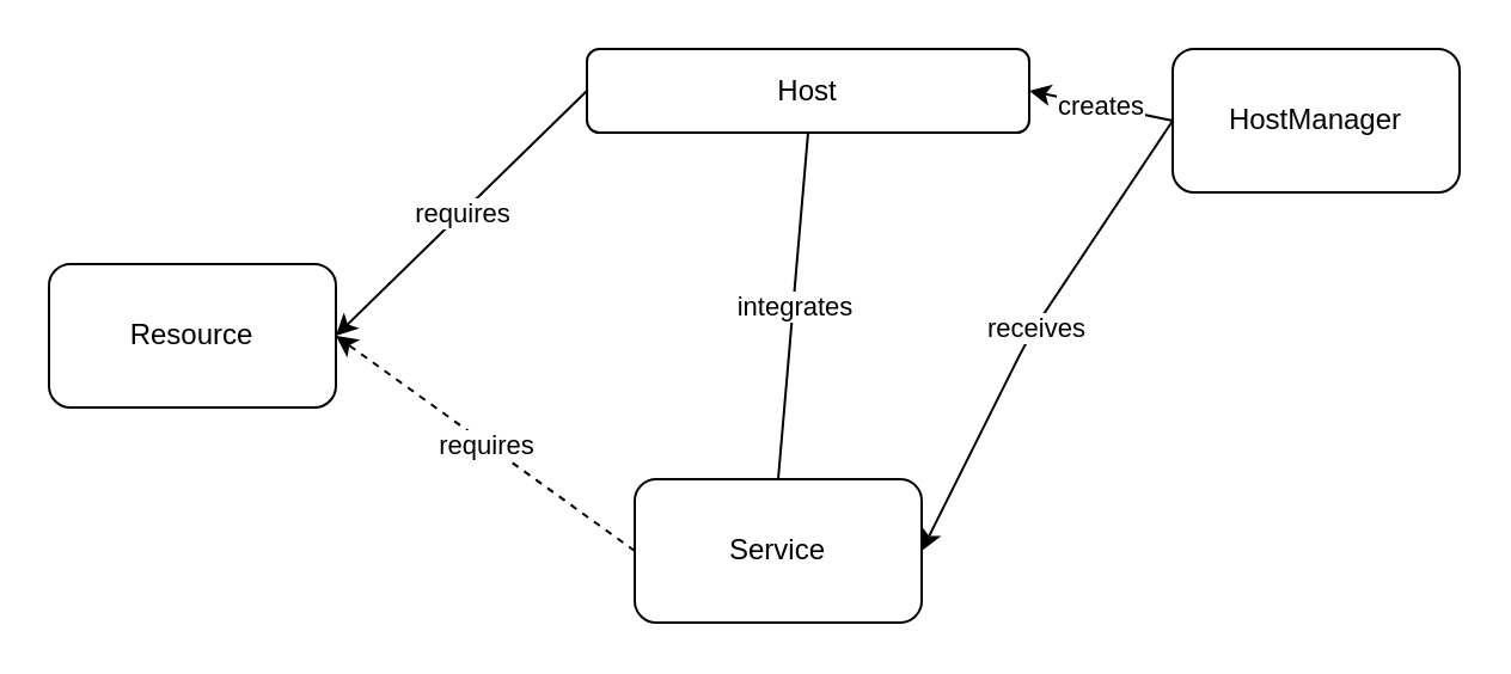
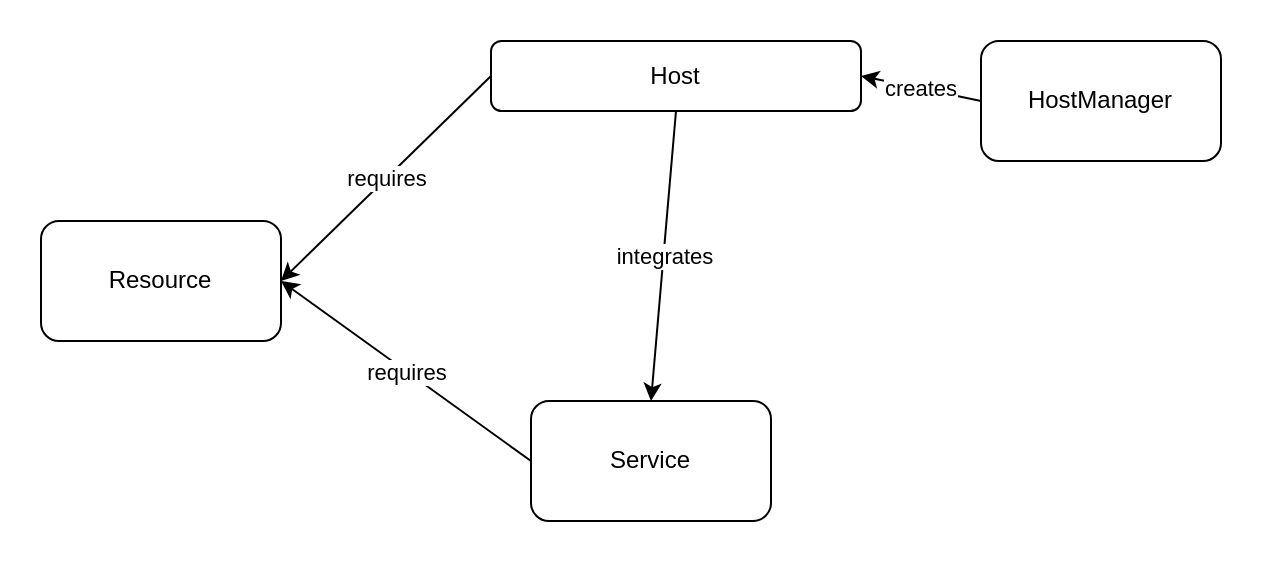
- <mxCell id="13" value="" style="endArrow=classic;html=1;exitX=0;exitY=0.5;exitDx=0;exitDy=0;entryX=1;entryY=0.5;entryDx=0;entryDy=0;" edge="1" parent="1" source="7" target="4"><mxGeometry relative="1" as="geometry"><mxPoint x="310" y="250" as="sourcePoint" /><mxPoint x="410" y="250" as="targetPoint" /><Array as="points"><mxPoint x="430" y="140" /></Array></mxGeometry></mxCell>
- <mxCell id="14" value="receives" style="edgeLabel;resizable=0;html=1;align=center;verticalAlign=middle;" connectable="0" vertex="1" parent="13"><mxGeometry relative="1" as="geometry" /></mxCell>
- <mxCell id="8" value="" style="endArrow=none;html=1;exitX=0.5;exitY=1;exitDx=0;exitDy=0;entryX=0.5;entryY=0;entryDx=0;entryDy=0;" edge="1" parent="1" source="3" target="4"><mxGeometry relative="1" as="geometry"><mxPoint x="310" y="250" as="sourcePoint" /><mxPoint x="410" y="250" as="targetPoint" /></mxGeometry></mxCell>
+ <mxCell id="8" value="" style="endArrow=classic;html=1;exitX=0.5;exitY=1;exitDx=0;exitDy=0;entryX=0.5;entryY=0;entryDx=0;entryDy=0;" edge="1" parent="1" source="3" target="4"><mxGeometry relative="1" as="geometry"><mxPoint x="310" y="250" as="sourcePoint" /><mxPoint x="410" y="250" as="targetPoint" /></mxGeometry></mxCell>
- <mxCell id="5" value="" style="endArrow=classic;html=1;entryX=1;entryY=0.5;entryDx=0;entryDy=0;exitX=0;exitY=0.5;exitDx=0;exitDy=0;dashed=1;" edge="1" parent="1" source="4" target="2"><mxGeometry relative="1" as="geometry"><mxPoint x="80" y="340" as="sourcePoint" /><mxPoint x="180" y="340" as="targetPoint" /></mxGeometry></mxCell>
+ <mxCell id="5" value="" style="endArrow=classic;html=1;entryX=1;entryY=0.5;entryDx=0;entryDy=0;exitX=0;exitY=0.5;exitDx=0;exitDy=0;" edge="1" parent="1" source="4" target="2"><mxGeometry relative="1" as="geometry"><mxPoint x="80" y="340" as="sourcePoint" /><mxPoint x="180" y="340" as="targetPoint" /></mxGeometry></mxCell>
